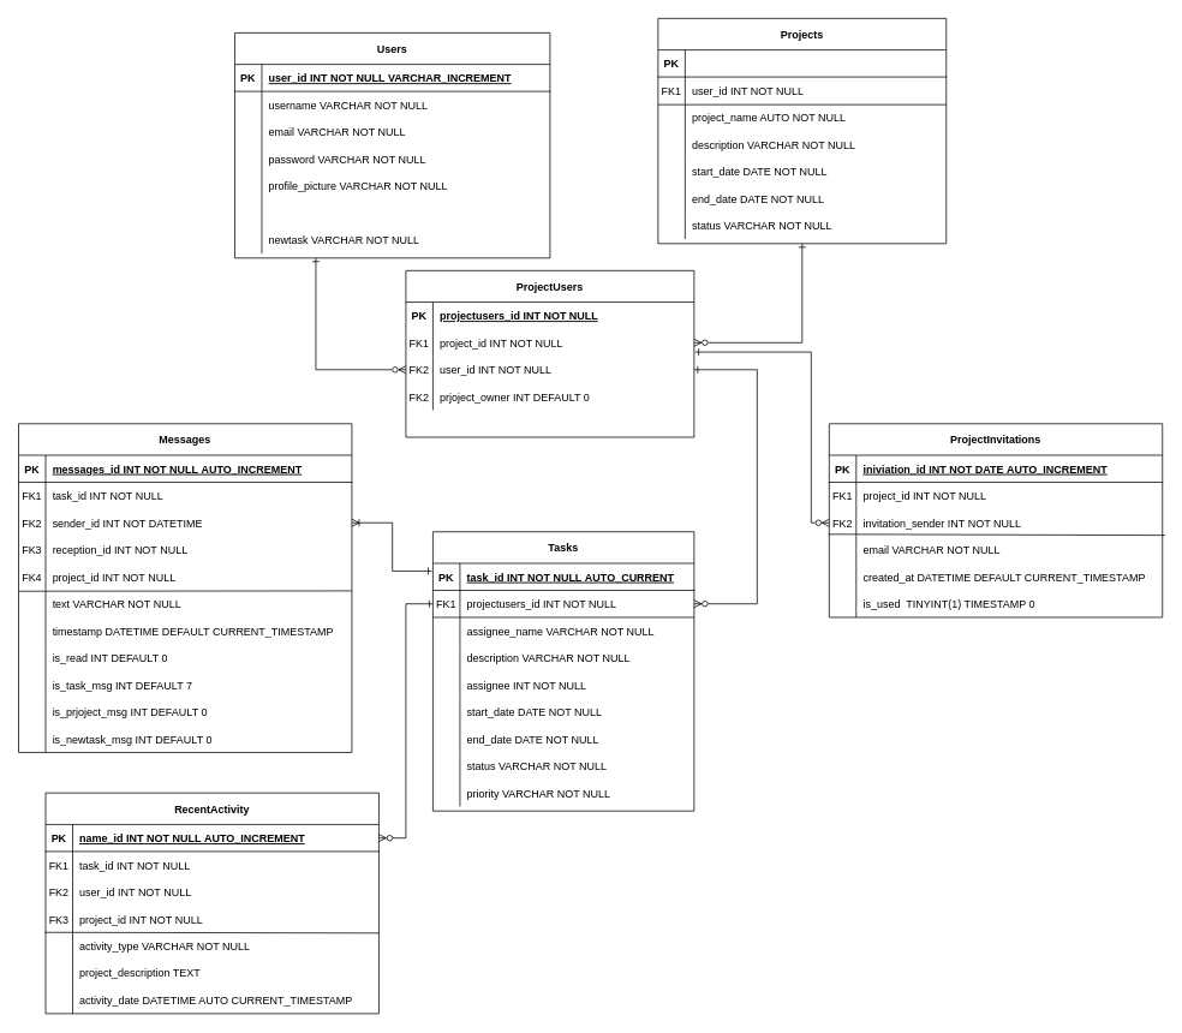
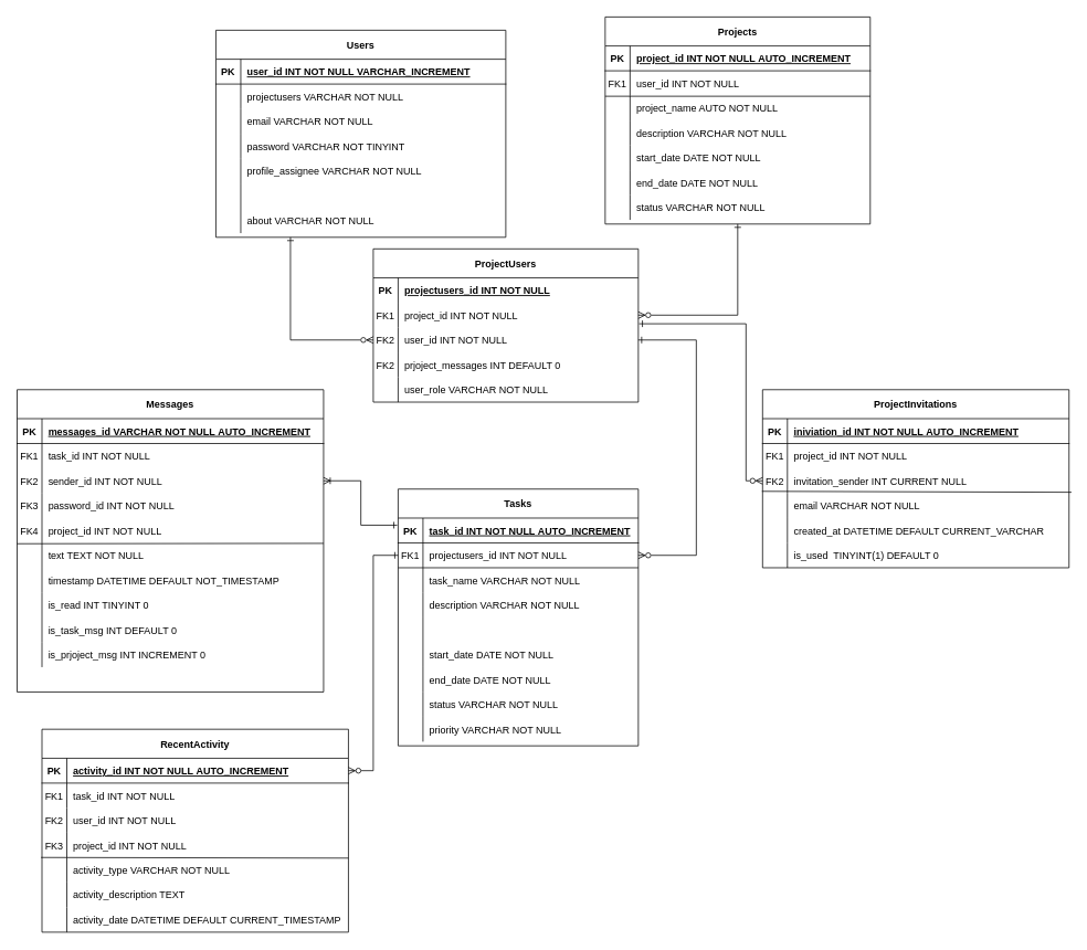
+ <mxCell id="28" value="project_id INT NOT NULL AUTO_INCREMENT" style="shape=partialRectangle;overflow=hidden;connectable=0;fillColor=none;top=0;left=0;bottom=0;right=0;align=left;spacingLeft=6;fontStyle=5;" parent="26" vertex="1"><mxGeometry x="30" width="290" height="30" as="geometry"><mxRectangle width="290" height="30" as="alternateBounds" /></mxGeometry></mxCell>
- <mxCell id="9" value="username VARCHAR NOT NULL" style="shape=partialRectangle;overflow=hidden;connectable=0;fillColor=none;top=0;left=0;bottom=0;right=0;align=left;spacingLeft=6;" parent="7" vertex="1"><mxGeometry x="30" width="320" height="30" as="geometry"><mxRectangle width="320" height="30" as="alternateBounds" /></mxGeometry></mxCell>
+ <mxCell id="9" value="projectusers VARCHAR NOT NULL" style="shape=partialRectangle;overflow=hidden;connectable=0;fillColor=none;top=0;left=0;bottom=0;right=0;align=left;spacingLeft=6;" parent="7" vertex="1"><mxGeometry x="30" width="320" height="30" as="geometry"><mxRectangle width="320" height="30" as="alternateBounds" /></mxGeometry></mxCell>
- <mxCell id="15" value="password VARCHAR NOT NULL" style="shape=partialRectangle;overflow=hidden;connectable=0;fillColor=none;top=0;left=0;bottom=0;right=0;align=left;spacingLeft=6;" parent="13" vertex="1"><mxGeometry x="30" width="320" height="30" as="geometry"><mxRectangle width="320" height="30" as="alternateBounds" /></mxGeometry></mxCell>
+ <mxCell id="15" value="password VARCHAR NOT TINYINT" style="shape=partialRectangle;overflow=hidden;connectable=0;fillColor=none;top=0;left=0;bottom=0;right=0;align=left;spacingLeft=6;" parent="13" vertex="1"><mxGeometry x="30" width="320" height="30" as="geometry"><mxRectangle width="320" height="30" as="alternateBounds" /></mxGeometry></mxCell>
- <mxCell id="18" value="profile_picture VARCHAR NOT NULL" style="shape=partialRectangle;overflow=hidden;connectable=0;fillColor=none;top=0;left=0;bottom=0;right=0;align=left;spacingLeft=6;" parent="16" vertex="1"><mxGeometry x="30" width="320" height="30" as="geometry"><mxRectangle width="320" height="30" as="alternateBounds" /></mxGeometry></mxCell>
+ <mxCell id="18" value="profile_assignee VARCHAR NOT NULL" style="shape=partialRectangle;overflow=hidden;connectable=0;fillColor=none;top=0;left=0;bottom=0;right=0;align=left;spacingLeft=6;" parent="16" vertex="1"><mxGeometry x="30" width="320" height="30" as="geometry"><mxRectangle width="320" height="30" as="alternateBounds" /></mxGeometry></mxCell>
- <mxCell id="23" value="newtask VARCHAR NOT NULL" style="shape=partialRectangle;overflow=hidden;connectable=0;fillColor=none;top=0;left=0;bottom=0;right=0;align=left;spacingLeft=6;" parent="21" vertex="1"><mxGeometry x="30" width="320" height="30" as="geometry"><mxRectangle width="320" height="30" as="alternateBounds" /></mxGeometry></mxCell>
+ <mxCell id="23" value="about VARCHAR NOT NULL" style="shape=partialRectangle;overflow=hidden;connectable=0;fillColor=none;top=0;left=0;bottom=0;right=0;align=left;spacingLeft=6;" parent="21" vertex="1"><mxGeometry x="30" width="320" height="30" as="geometry"><mxRectangle width="320" height="30" as="alternateBounds" /></mxGeometry></mxCell>
- <mxCell id="89" value="prjoject_owner INT DEFAULT 0" style="shape=partialRectangle;overflow=hidden;connectable=0;fillColor=none;top=0;left=0;bottom=0;right=0;align=left;spacingLeft=6;" parent="87" vertex="1"><mxGeometry x="30" width="290" height="30" as="geometry"><mxRectangle width="290" height="30" as="alternateBounds" /></mxGeometry></mxCell>
+ <mxCell id="89" value="prjoject_messages INT DEFAULT 0" style="shape=partialRectangle;overflow=hidden;connectable=0;fillColor=none;top=0;left=0;bottom=0;right=0;align=left;spacingLeft=6;" parent="87" vertex="1"><mxGeometry x="30" width="290" height="30" as="geometry"><mxRectangle width="290" height="30" as="alternateBounds" /></mxGeometry></mxCell>
+ <mxCell id="92" value="user_role VARCHAR NOT NULL " style="shape=partialRectangle;overflow=hidden;connectable=0;fillColor=none;top=0;left=0;bottom=0;right=0;align=left;spacingLeft=6;" parent="90" vertex="1"><mxGeometry x="30" width="290" height="30" as="geometry"><mxRectangle width="290" height="30" as="alternateBounds" /></mxGeometry></mxCell>
- <mxCell id="98" value="messages_id INT NOT NULL AUTO_INCREMENT" style="shape=partialRectangle;overflow=hidden;connectable=0;fillColor=none;top=0;left=0;bottom=0;right=0;align=left;spacingLeft=6;fontStyle=5;" vertex="1" parent="96"><mxGeometry x="30" width="340" height="30" as="geometry"><mxRectangle width="340" height="30" as="alternateBounds" /></mxGeometry></mxCell>
+ <mxCell id="98" value="messages_id VARCHAR NOT NULL AUTO_INCREMENT" style="shape=partialRectangle;overflow=hidden;connectable=0;fillColor=none;top=0;left=0;bottom=0;right=0;align=left;spacingLeft=6;fontStyle=5;" vertex="1" parent="96"><mxGeometry x="30" width="340" height="30" as="geometry"><mxRectangle width="340" height="30" as="alternateBounds" /></mxGeometry></mxCell>
- <mxCell id="156" value="iniviation_id INT NOT DATE AUTO_INCREMENT" style="shape=partialRectangle;overflow=hidden;connectable=0;fillColor=none;top=0;left=0;bottom=0;right=0;align=left;spacingLeft=6;fontStyle=5;" vertex="1" parent="154"><mxGeometry x="30" width="340" height="30" as="geometry"><mxRectangle width="340" height="30" as="alternateBounds" /></mxGeometry></mxCell>
+ <mxCell id="156" value="iniviation_id INT NOT NULL AUTO_INCREMENT" style="shape=partialRectangle;overflow=hidden;connectable=0;fillColor=none;top=0;left=0;bottom=0;right=0;align=left;spacingLeft=6;fontStyle=5;" vertex="1" parent="154"><mxGeometry x="30" width="340" height="30" as="geometry"><mxRectangle width="340" height="30" as="alternateBounds" /></mxGeometry></mxCell>
- <mxCell id="104" value="sender_id INT NOT DATETIME " style="shape=partialRectangle;overflow=hidden;connectable=0;fillColor=none;top=0;left=0;bottom=0;right=0;align=left;spacingLeft=6;" vertex="1" parent="102"><mxGeometry x="30" width="340" height="30" as="geometry"><mxRectangle width="340" height="30" as="alternateBounds" /></mxGeometry></mxCell>
+ <mxCell id="104" value="sender_id INT NOT NULL " style="shape=partialRectangle;overflow=hidden;connectable=0;fillColor=none;top=0;left=0;bottom=0;right=0;align=left;spacingLeft=6;" vertex="1" parent="102"><mxGeometry x="30" width="340" height="30" as="geometry"><mxRectangle width="340" height="30" as="alternateBounds" /></mxGeometry></mxCell>
- <mxCell id="162" value="invitation_sender INT NOT NULL " style="shape=partialRectangle;overflow=hidden;connectable=0;fillColor=none;top=0;left=0;bottom=0;right=0;align=left;spacingLeft=6;" vertex="1" parent="160"><mxGeometry x="30" width="340" height="30" as="geometry"><mxRectangle width="340" height="30" as="alternateBounds" /></mxGeometry></mxCell>
+ <mxCell id="162" value="invitation_sender INT CURRENT NULL " style="shape=partialRectangle;overflow=hidden;connectable=0;fillColor=none;top=0;left=0;bottom=0;right=0;align=left;spacingLeft=6;" vertex="1" parent="160"><mxGeometry x="30" width="340" height="30" as="geometry"><mxRectangle width="340" height="30" as="alternateBounds" /></mxGeometry></mxCell>
- <mxCell id="107" value="reception_id INT NOT NULL" style="shape=partialRectangle;overflow=hidden;connectable=0;fillColor=none;top=0;left=0;bottom=0;right=0;align=left;spacingLeft=6;" vertex="1" parent="105"><mxGeometry x="30" width="340" height="30" as="geometry"><mxRectangle width="340" height="30" as="alternateBounds" /></mxGeometry></mxCell>
+ <mxCell id="107" value="password_id INT NOT NULL" style="shape=partialRectangle;overflow=hidden;connectable=0;fillColor=none;top=0;left=0;bottom=0;right=0;align=left;spacingLeft=6;" vertex="1" parent="105"><mxGeometry x="30" width="340" height="30" as="geometry"><mxRectangle width="340" height="30" as="alternateBounds" /></mxGeometry></mxCell>
- <mxCell id="51" value="task_id INT NOT NULL AUTO_CURRENT" style="shape=partialRectangle;overflow=hidden;connectable=0;fillColor=none;top=0;left=0;bottom=0;right=0;align=left;spacingLeft=6;fontStyle=5;" parent="49" vertex="1"><mxGeometry x="30" width="260" height="30" as="geometry"><mxRectangle width="260" height="30" as="alternateBounds" /></mxGeometry></mxCell>
+ <mxCell id="51" value="task_id INT NOT NULL AUTO_INCREMENT" style="shape=partialRectangle;overflow=hidden;connectable=0;fillColor=none;top=0;left=0;bottom=0;right=0;align=left;spacingLeft=6;fontStyle=5;" parent="49" vertex="1"><mxGeometry x="30" width="260" height="30" as="geometry"><mxRectangle width="260" height="30" as="alternateBounds" /></mxGeometry></mxCell>
- <mxCell id="168" value="created_at DATETIME DEFAULT CURRENT_TIMESTAMP" style="shape=partialRectangle;overflow=hidden;connectable=0;fillColor=none;top=0;left=0;bottom=0;right=0;align=left;spacingLeft=6;" vertex="1" parent="166"><mxGeometry x="30" width="340" height="30" as="geometry"><mxRectangle width="340" height="30" as="alternateBounds" /></mxGeometry></mxCell>
+ <mxCell id="168" value="created_at DATETIME DEFAULT CURRENT_VARCHAR" style="shape=partialRectangle;overflow=hidden;connectable=0;fillColor=none;top=0;left=0;bottom=0;right=0;align=left;spacingLeft=6;" vertex="1" parent="166"><mxGeometry x="30" width="340" height="30" as="geometry"><mxRectangle width="340" height="30" as="alternateBounds" /></mxGeometry></mxCell>
- <mxCell id="113" value="text VARCHAR NOT NULL" style="shape=partialRectangle;overflow=hidden;connectable=0;fillColor=none;top=0;left=0;bottom=0;right=0;align=left;spacingLeft=6;" vertex="1" parent="111"><mxGeometry x="30" width="340" height="30" as="geometry"><mxRectangle width="340" height="30" as="alternateBounds" /></mxGeometry></mxCell>
+ <mxCell id="113" value="text TEXT NOT NULL" style="shape=partialRectangle;overflow=hidden;connectable=0;fillColor=none;top=0;left=0;bottom=0;right=0;align=left;spacingLeft=6;" vertex="1" parent="111"><mxGeometry x="30" width="340" height="30" as="geometry"><mxRectangle width="340" height="30" as="alternateBounds" /></mxGeometry></mxCell>
- <mxCell id="171" value="is_used  TINYINT(1) TIMESTAMP 0" style="shape=partialRectangle;overflow=hidden;connectable=0;fillColor=none;top=0;left=0;bottom=0;right=0;align=left;spacingLeft=6;" vertex="1" parent="169"><mxGeometry x="30" width="340" height="30" as="geometry"><mxRectangle width="340" height="30" as="alternateBounds" /></mxGeometry></mxCell>
+ <mxCell id="171" value="is_used  TINYINT(1) DEFAULT 0" style="shape=partialRectangle;overflow=hidden;connectable=0;fillColor=none;top=0;left=0;bottom=0;right=0;align=left;spacingLeft=6;" vertex="1" parent="169"><mxGeometry x="30" width="340" height="30" as="geometry"><mxRectangle width="340" height="30" as="alternateBounds" /></mxGeometry></mxCell>
- <mxCell id="116" value="timestamp DATETIME DEFAULT CURRENT_TIMESTAMP" style="shape=partialRectangle;overflow=hidden;connectable=0;fillColor=none;top=0;left=0;bottom=0;right=0;align=left;spacingLeft=6;" vertex="1" parent="114"><mxGeometry x="30" width="340" height="30" as="geometry"><mxRectangle width="340" height="30" as="alternateBounds" /></mxGeometry></mxCell>
+ <mxCell id="116" value="timestamp DATETIME DEFAULT NOT_TIMESTAMP" style="shape=partialRectangle;overflow=hidden;connectable=0;fillColor=none;top=0;left=0;bottom=0;right=0;align=left;spacingLeft=6;" vertex="1" parent="114"><mxGeometry x="30" width="340" height="30" as="geometry"><mxRectangle width="340" height="30" as="alternateBounds" /></mxGeometry></mxCell>
- <mxCell id="57" value="assignee_name VARCHAR NOT NULL" style="shape=partialRectangle;overflow=hidden;connectable=0;fillColor=none;top=0;left=0;bottom=0;right=0;align=left;spacingLeft=6;" parent="55" vertex="1"><mxGeometry x="30" width="260" height="30" as="geometry"><mxRectangle width="260" height="30" as="alternateBounds" /></mxGeometry></mxCell>
+ <mxCell id="57" value="task_name VARCHAR NOT NULL" style="shape=partialRectangle;overflow=hidden;connectable=0;fillColor=none;top=0;left=0;bottom=0;right=0;align=left;spacingLeft=6;" parent="55" vertex="1"><mxGeometry x="30" width="260" height="30" as="geometry"><mxRectangle width="260" height="30" as="alternateBounds" /></mxGeometry></mxCell>
- <mxCell id="119" value="is_read INT DEFAULT 0" style="shape=partialRectangle;overflow=hidden;connectable=0;fillColor=none;top=0;left=0;bottom=0;right=0;align=left;spacingLeft=6;" vertex="1" parent="117"><mxGeometry x="30" width="340" height="30" as="geometry"><mxRectangle width="340" height="30" as="alternateBounds" /></mxGeometry></mxCell>
+ <mxCell id="119" value="is_read INT TINYINT 0" style="shape=partialRectangle;overflow=hidden;connectable=0;fillColor=none;top=0;left=0;bottom=0;right=0;align=left;spacingLeft=6;" vertex="1" parent="117"><mxGeometry x="30" width="340" height="30" as="geometry"><mxRectangle width="340" height="30" as="alternateBounds" /></mxGeometry></mxCell>
- <mxCell id="63" value="assignee INT NOT NULL" style="shape=partialRectangle;overflow=hidden;connectable=0;fillColor=none;top=0;left=0;bottom=0;right=0;align=left;spacingLeft=6;" parent="61" vertex="1"><mxGeometry x="30" width="260" height="30" as="geometry"><mxRectangle width="260" height="30" as="alternateBounds" /></mxGeometry></mxCell>
- <mxCell id="122" value="is_task_msg INT DEFAULT 7" style="shape=partialRectangle;overflow=hidden;connectable=0;fillColor=none;top=0;left=0;bottom=0;right=0;align=left;spacingLeft=6;" vertex="1" parent="120"><mxGeometry x="30" width="340" height="30" as="geometry"><mxRectangle width="340" height="30" as="alternateBounds" /></mxGeometry></mxCell>
+ <mxCell id="122" value="is_task_msg INT DEFAULT 0" style="shape=partialRectangle;overflow=hidden;connectable=0;fillColor=none;top=0;left=0;bottom=0;right=0;align=left;spacingLeft=6;" vertex="1" parent="120"><mxGeometry x="30" width="340" height="30" as="geometry"><mxRectangle width="340" height="30" as="alternateBounds" /></mxGeometry></mxCell>
- <mxCell id="125" value="is_prjoject_msg INT DEFAULT 0" style="shape=partialRectangle;overflow=hidden;connectable=0;fillColor=none;top=0;left=0;bottom=0;right=0;align=left;spacingLeft=6;" vertex="1" parent="123"><mxGeometry x="30" width="340" height="30" as="geometry"><mxRectangle width="340" height="30" as="alternateBounds" /></mxGeometry></mxCell>
+ <mxCell id="125" value="is_prjoject_msg INT INCREMENT 0" style="shape=partialRectangle;overflow=hidden;connectable=0;fillColor=none;top=0;left=0;bottom=0;right=0;align=left;spacingLeft=6;" vertex="1" parent="123"><mxGeometry x="30" width="340" height="30" as="geometry"><mxRectangle width="340" height="30" as="alternateBounds" /></mxGeometry></mxCell>
- <mxCell id="128" value="is_newtask_msg INT DEFAULT 0" style="shape=partialRectangle;overflow=hidden;connectable=0;fillColor=none;top=0;left=0;bottom=0;right=0;align=left;spacingLeft=6;" vertex="1" parent="126"><mxGeometry x="30" width="340" height="30" as="geometry"><mxRectangle width="340" height="30" as="alternateBounds" /></mxGeometry></mxCell>
- <mxCell id="133" value="name_id INT NOT NULL AUTO_INCREMENT" style="shape=partialRectangle;overflow=hidden;connectable=0;fillColor=none;top=0;left=0;bottom=0;right=0;align=left;spacingLeft=6;fontStyle=5;" vertex="1" parent="131"><mxGeometry x="30" width="340" height="30" as="geometry"><mxRectangle width="340" height="30" as="alternateBounds" /></mxGeometry></mxCell>
+ <mxCell id="133" value="activity_id INT NOT NULL AUTO_INCREMENT" style="shape=partialRectangle;overflow=hidden;connectable=0;fillColor=none;top=0;left=0;bottom=0;right=0;align=left;spacingLeft=6;fontStyle=5;" vertex="1" parent="131"><mxGeometry x="30" width="340" height="30" as="geometry"><mxRectangle width="340" height="30" as="alternateBounds" /></mxGeometry></mxCell>
- <mxCell id="148" value="project_description TEXT" style="shape=partialRectangle;overflow=hidden;connectable=0;fillColor=none;top=0;left=0;bottom=0;right=0;align=left;spacingLeft=6;" vertex="1" parent="146"><mxGeometry x="30" width="340" height="30" as="geometry"><mxRectangle width="340" height="30" as="alternateBounds" /></mxGeometry></mxCell>
+ <mxCell id="148" value="activity_description TEXT" style="shape=partialRectangle;overflow=hidden;connectable=0;fillColor=none;top=0;left=0;bottom=0;right=0;align=left;spacingLeft=6;" vertex="1" parent="146"><mxGeometry x="30" width="340" height="30" as="geometry"><mxRectangle width="340" height="30" as="alternateBounds" /></mxGeometry></mxCell>
- <mxCell id="151" value="activity_date DATETIME AUTO CURRENT_TIMESTAMP" style="shape=partialRectangle;overflow=hidden;connectable=0;fillColor=none;top=0;left=0;bottom=0;right=0;align=left;spacingLeft=6;" vertex="1" parent="149"><mxGeometry x="30" width="340" height="30" as="geometry"><mxRectangle width="340" height="30" as="alternateBounds" /></mxGeometry></mxCell>
+ <mxCell id="151" value="activity_date DATETIME DEFAULT CURRENT_TIMESTAMP" style="shape=partialRectangle;overflow=hidden;connectable=0;fillColor=none;top=0;left=0;bottom=0;right=0;align=left;spacingLeft=6;" vertex="1" parent="149"><mxGeometry x="30" width="340" height="30" as="geometry"><mxRectangle width="340" height="30" as="alternateBounds" /></mxGeometry></mxCell>
